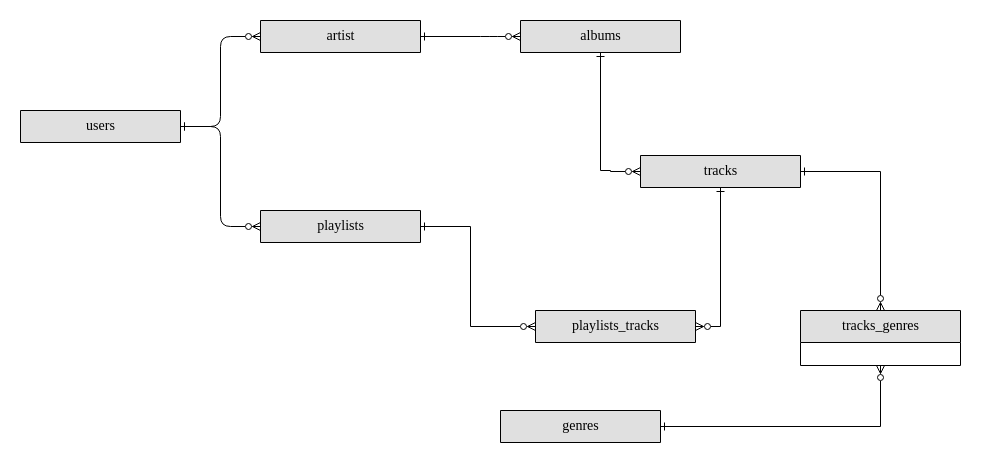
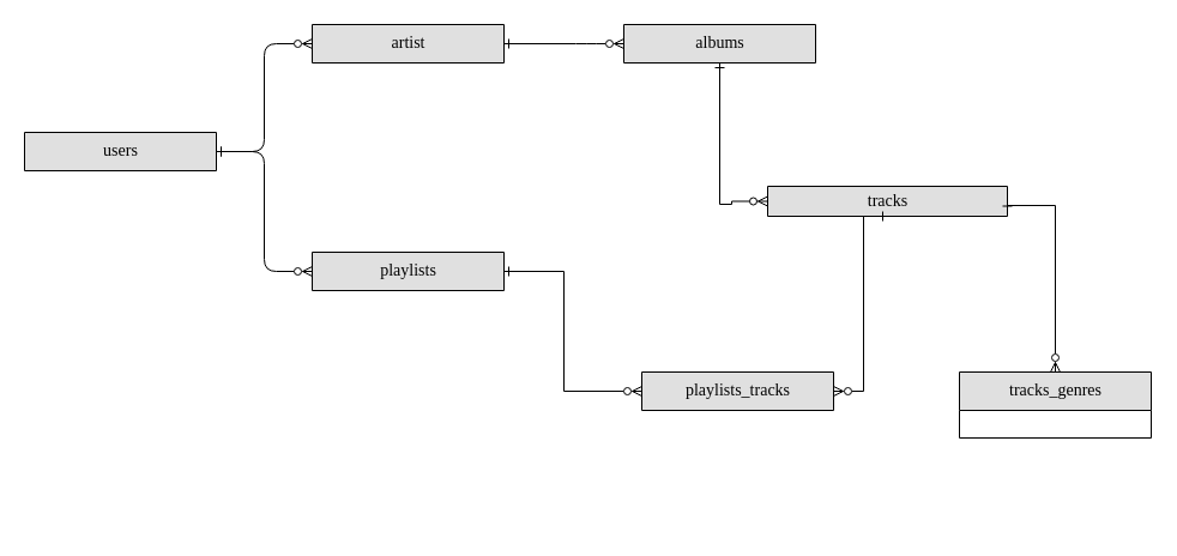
- <mxCell id="10" value="tracks" style="swimlane;html=1;fontStyle=0;childLayout=stackLayout;horizontal=1;startSize=32;fillColor=#e0e0e0;horizontalStack=0;resizeParent=1;resizeLast=0;collapsible=1;marginBottom=0;swimlaneFillColor=#ffffff;align=center;rounded=0;shadow=0;comic=0;labelBackgroundColor=none;strokeWidth=1;fontFamily=Verdana;fontSize=14" vertex="1" parent="1"><mxGeometry x="640" y="155" width="160" height="32" as="geometry" /></mxCell>
+ <mxCell id="10" value="tracks" style="swimlane;html=1;fontStyle=0;childLayout=stackLayout;horizontal=1;startSize=32;fillColor=#e0e0e0;horizontalStack=0;resizeParent=1;resizeLast=0;collapsible=1;marginBottom=0;swimlaneFillColor=#ffffff;align=center;rounded=0;shadow=0;comic=0;labelBackgroundColor=none;strokeWidth=1;fontFamily=Verdana;fontSize=14" vertex="1" parent="1"><mxGeometry x="640" y="155" width="200" height="25" as="geometry" /></mxCell>
- <mxCell id="9" value="genres" style="swimlane;html=1;fontStyle=0;childLayout=stackLayout;horizontal=1;startSize=32;fillColor=#e0e0e0;horizontalStack=0;resizeParent=1;resizeLast=0;collapsible=1;marginBottom=0;swimlaneFillColor=#ffffff;align=center;rounded=0;shadow=0;comic=0;labelBackgroundColor=none;strokeWidth=1;fontFamily=Verdana;fontSize=14" vertex="1" parent="1"><mxGeometry x="500" y="410" width="160" height="32" as="geometry" /></mxCell>
- <mxCell id="17" value="" style="edgeStyle=orthogonalEdgeStyle;html=1;endArrow=ERzeroToMany;startArrow=ERone;labelBackgroundColor=none;fontFamily=Verdana;fontSize=14;entryX=0.5;entryY=1;exitX=1;exitY=0.5;exitDx=0;exitDy=0;entryDx=0;entryDy=0;endFill=0;startFill=0;rounded=0;" edge="1" parent="1" source="9" target="15"><mxGeometry width="100" height="100" relative="1" as="geometry"><mxPoint x="740" y="260" as="sourcePoint" /><mxPoint x="830" y="260" as="targetPoint" /><Array as="points"><mxPoint x="880" y="426" /></Array></mxGeometry></mxCell>
